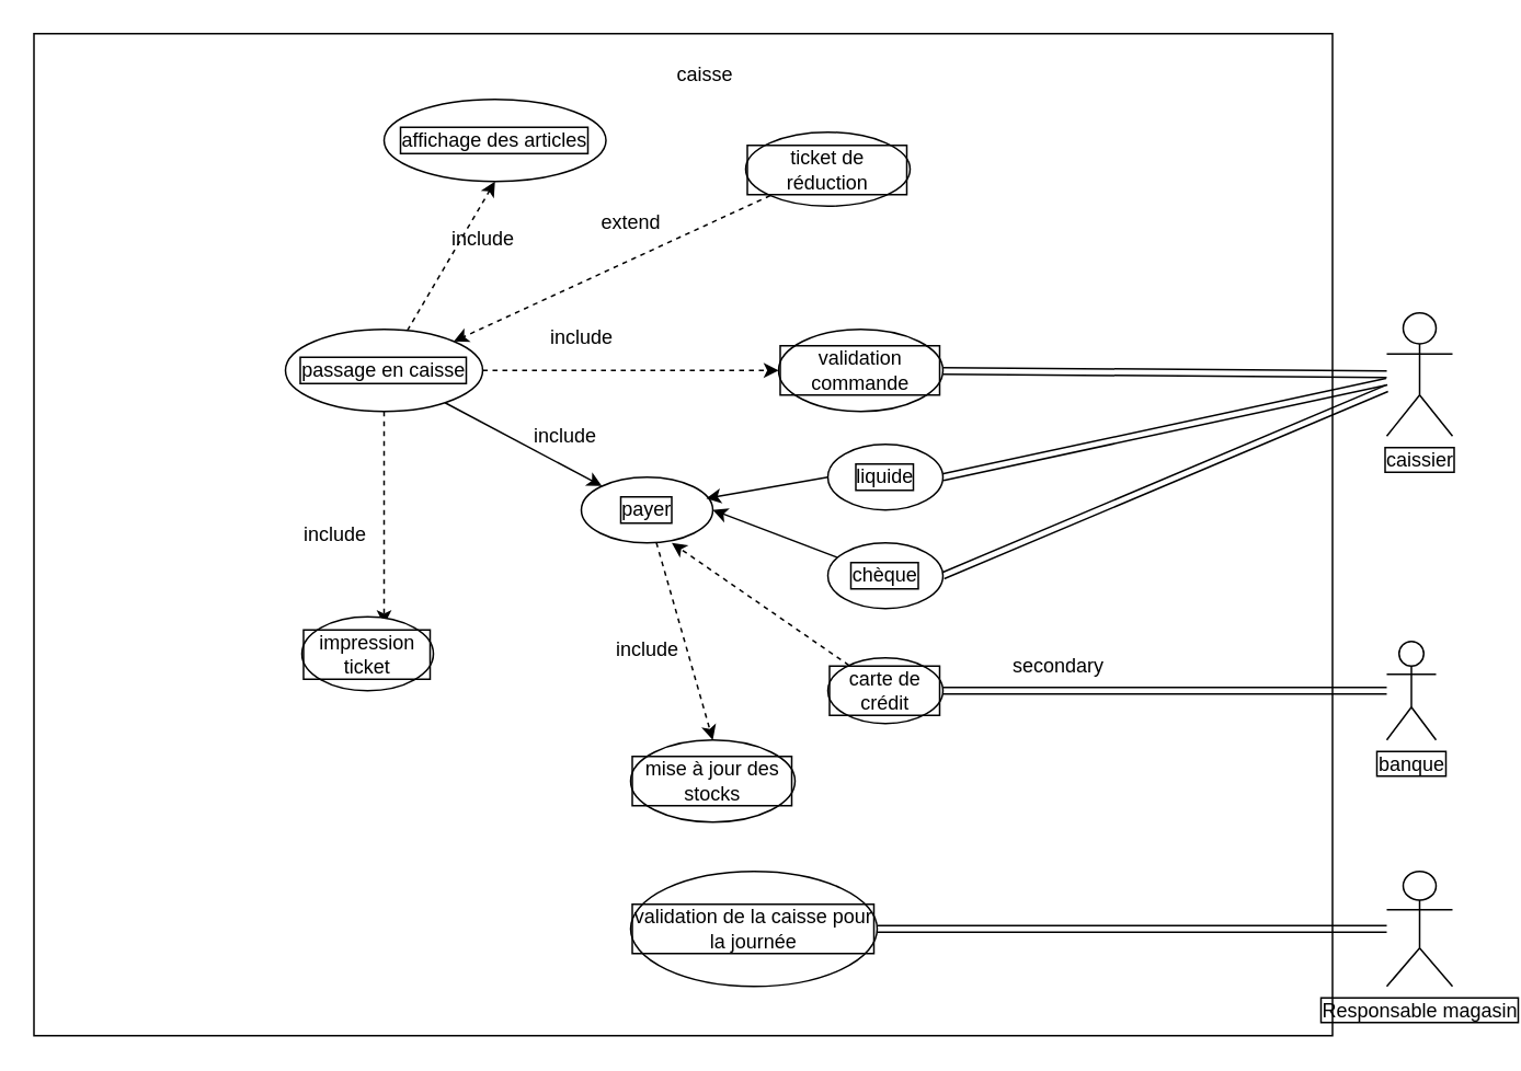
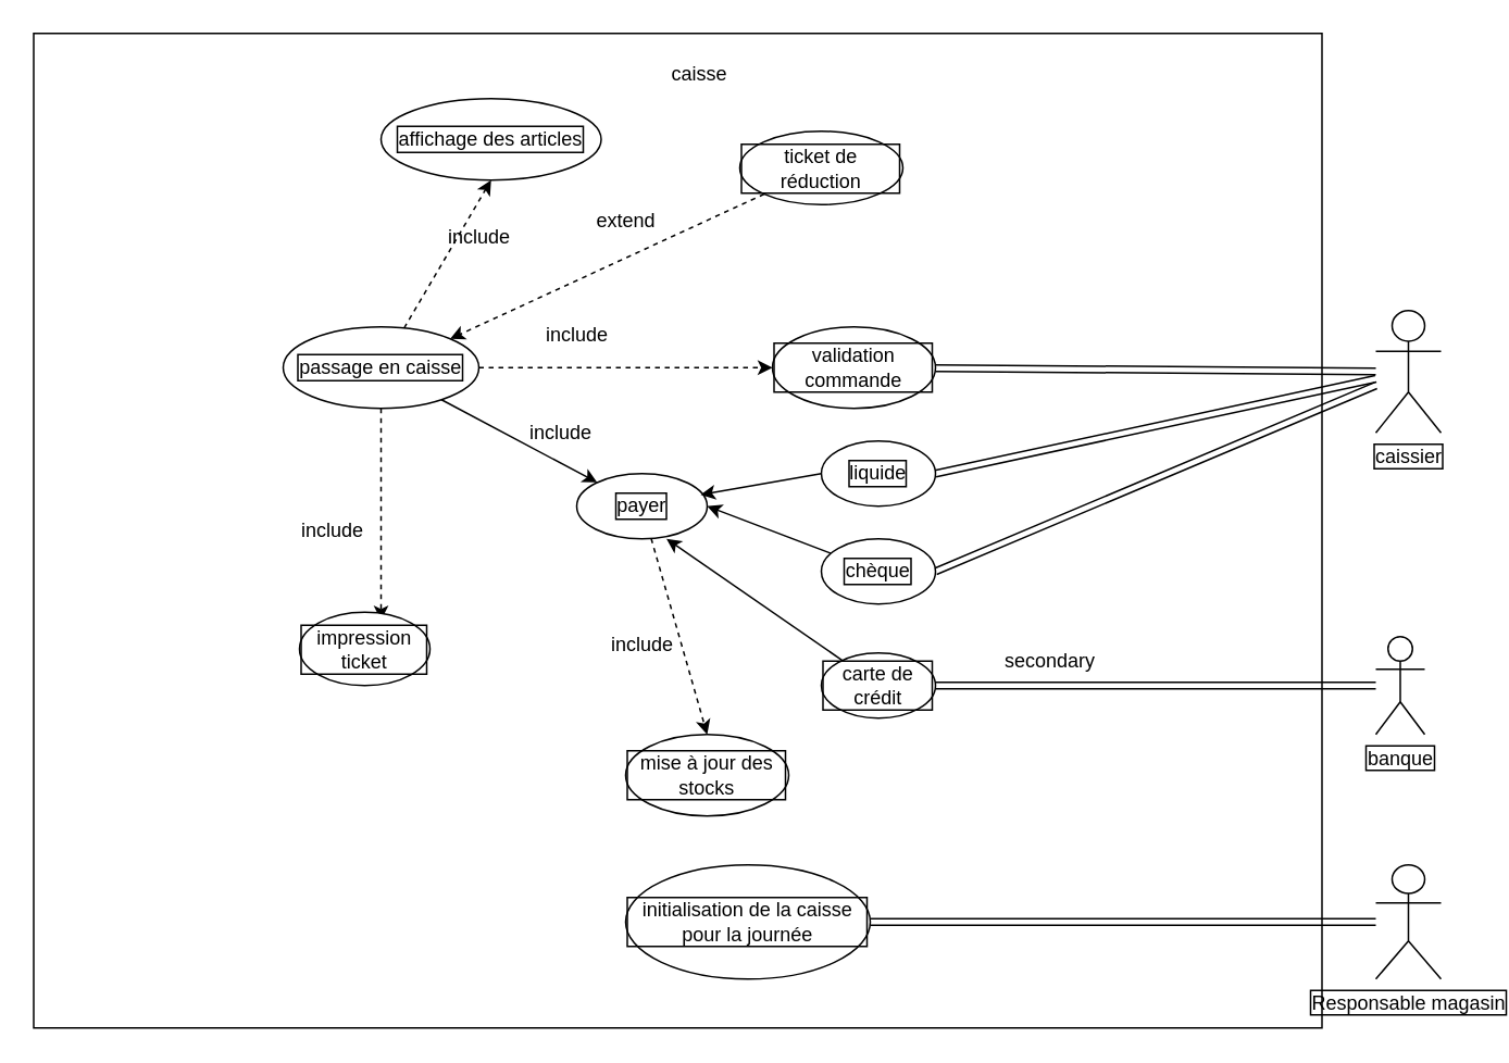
- <mxCell id="23" style="edgeStyle=none;html=1;strokeColor=default;entryX=0.688;entryY=1;entryDx=0;entryDy=0;entryPerimeter=0;dashed=1;" parent="1" source="24" target="17" edge="1"><mxGeometry relative="1" as="geometry"><mxPoint x="343" y="370" as="targetPoint" /></mxGeometry></mxCell>
+ <mxCell id="23" style="edgeStyle=none;html=1;strokeColor=default;entryX=0.688;entryY=1;entryDx=0;entryDy=0;entryPerimeter=0;" parent="1" source="24" target="17" edge="1"><mxGeometry relative="1" as="geometry"><mxPoint x="343" y="370" as="targetPoint" /></mxGeometry></mxCell>
- <mxCell id="36" value="validation de la caisse pour la journée" style="ellipse;whiteSpace=wrap;html=1;labelBorderColor=default;" parent="1" vertex="1"><mxGeometry x="383" y="530" width="150" height="70" as="geometry" /></mxCell>
+ <mxCell id="36" value="initialisation de la caisse pour la journée" style="ellipse;whiteSpace=wrap;html=1;labelBorderColor=default;" parent="1" vertex="1"><mxGeometry x="383" y="530" width="150" height="70" as="geometry" /></mxCell>
